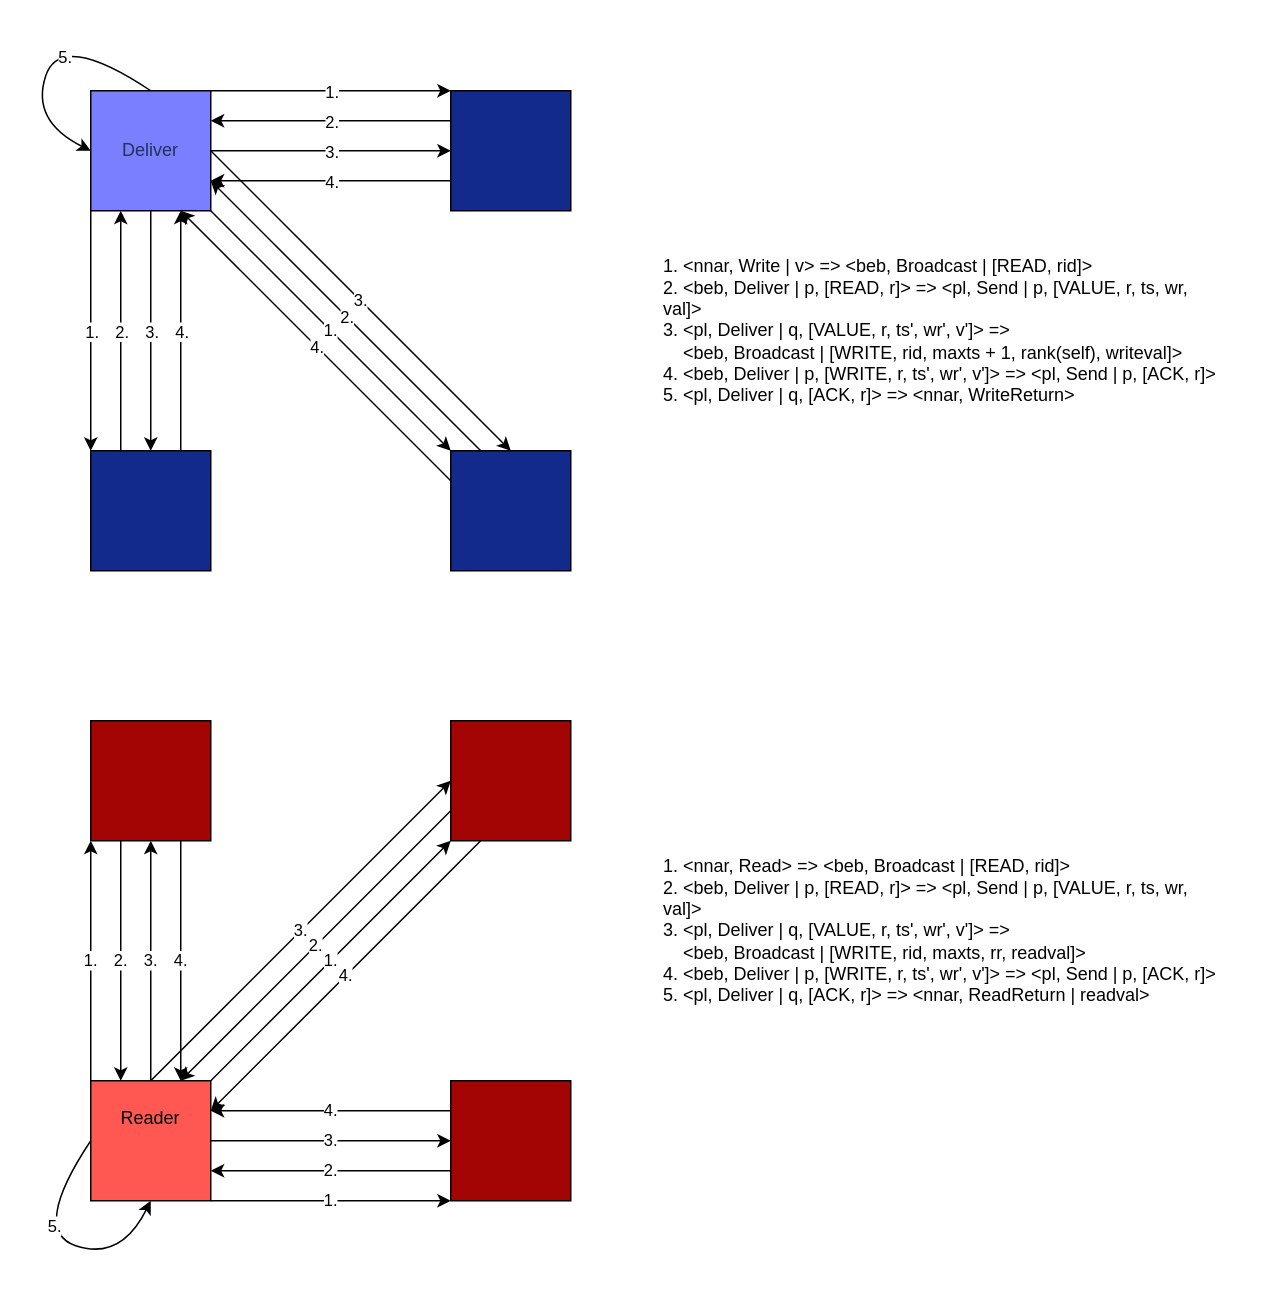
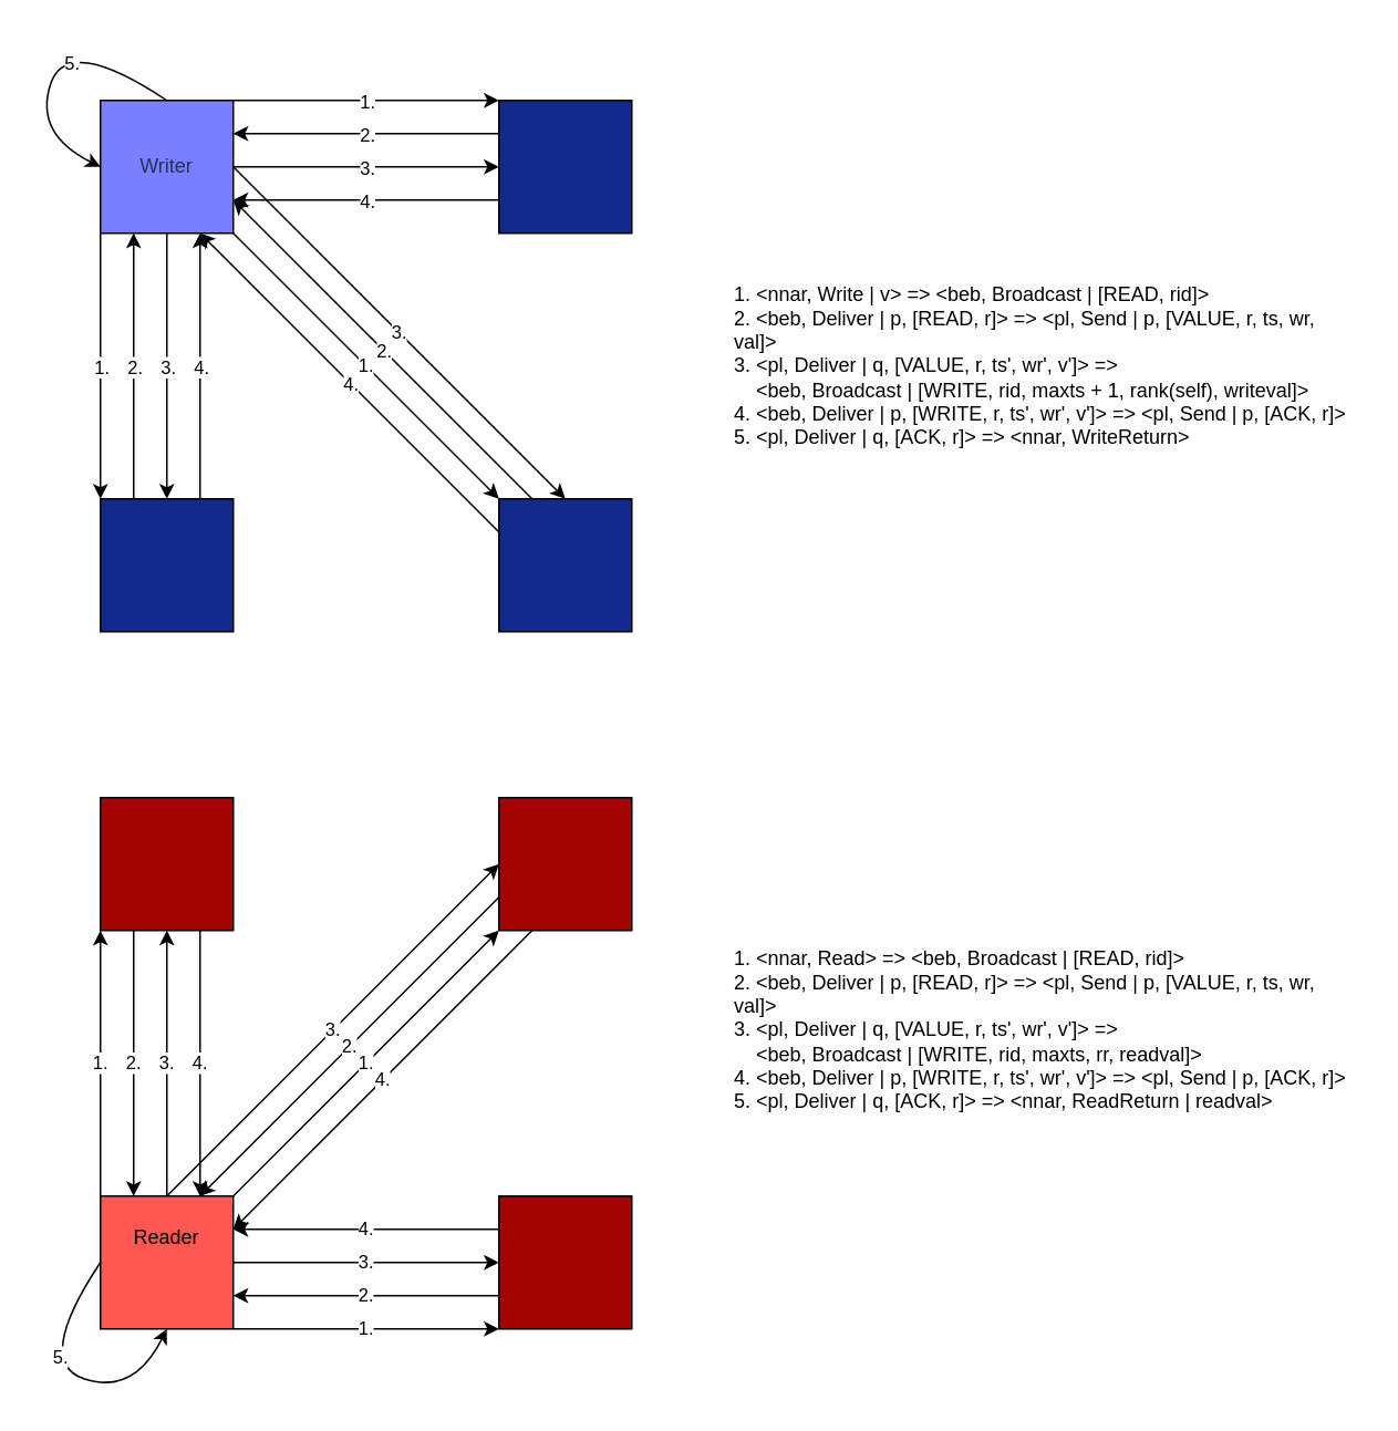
- <mxCell id="34" value="Deliver" style="text;html=1;strokeColor=none;fillColor=none;align=center;verticalAlign=middle;whiteSpace=wrap;rounded=0;fontColor=#1D3557;" parent="1" vertex="1"><mxGeometry x="65" y="67.5" width="70" height="65" as="geometry" /></mxCell>
+ <mxCell id="34" value="Writer" style="text;html=1;strokeColor=none;fillColor=none;align=center;verticalAlign=middle;whiteSpace=wrap;rounded=0;fontColor=#1D3557;" parent="1" vertex="1"><mxGeometry x="65" y="67.5" width="70" height="65" as="geometry" /></mxCell>
